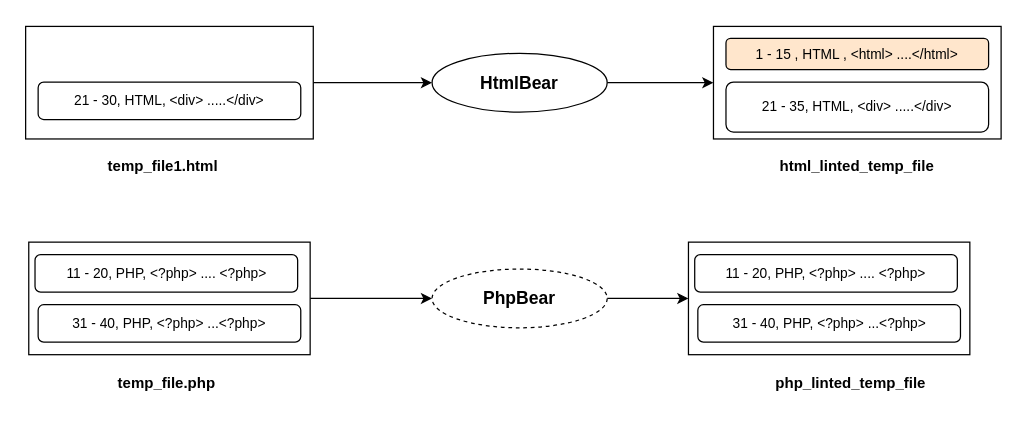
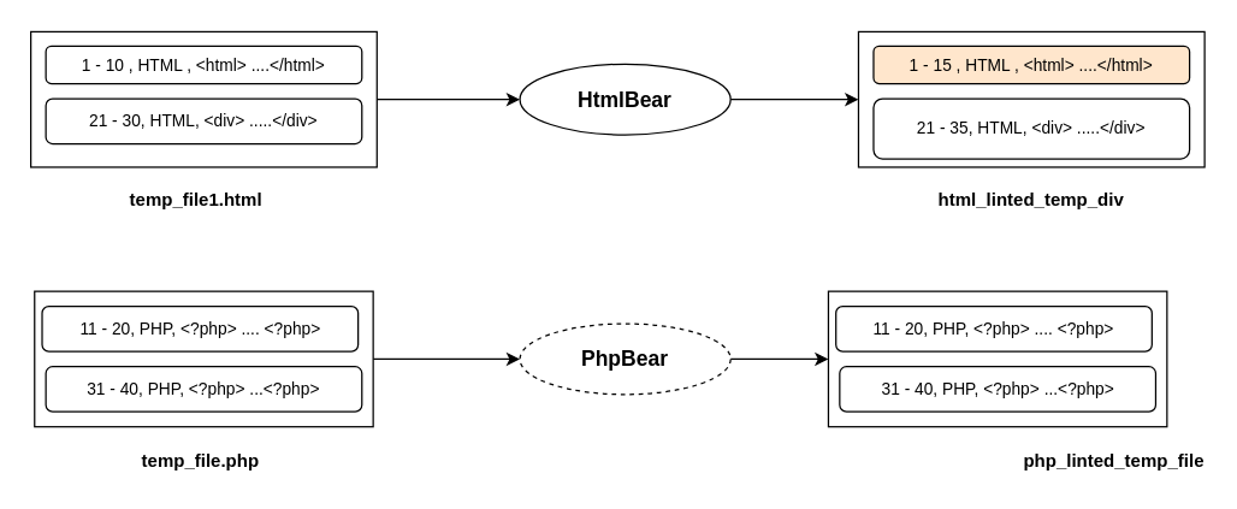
+ <mxCell id="4" value="1 - 10 , HTML , &amp;lt;html&amp;gt; ....&amp;lt;/html&amp;gt;" style="rounded=1;whiteSpace=wrap;html=1;fontSize=11;" parent="1" vertex="1"><mxGeometry x="30" y="30" width="210" height="25" as="geometry" /></mxCell>
- <mxCell id="19" value="&lt;b&gt;html_linted_temp_file&lt;/b&gt;" style="text;html=1;strokeColor=none;fillColor=none;align=center;verticalAlign=middle;whiteSpace=wrap;rounded=0;" parent="1" vertex="1"><mxGeometry x="600" y="123" width="170" height="20" as="geometry" /></mxCell>
+ <mxCell id="19" value="&lt;b&gt;html_linted_temp_div&lt;/b&gt;" style="text;html=1;strokeColor=none;fillColor=none;align=center;verticalAlign=middle;whiteSpace=wrap;rounded=0;" parent="1" vertex="1"><mxGeometry x="600" y="123" width="170" height="20" as="geometry" /></mxCell>
- <mxCell id="21" value="&lt;b&gt;php_linted_temp_file&lt;/b&gt;" style="text;html=1;strokeColor=none;fillColor=none;align=center;verticalAlign=middle;whiteSpace=wrap;rounded=0;" parent="1" vertex="1"><mxGeometry x="610" y="296" width="140" height="20" as="geometry" /></mxCell>
+ <mxCell id="21" value="&lt;b&gt;php_linted_temp_file&lt;/b&gt;" style="text;html=1;strokeColor=none;fillColor=none;align=center;verticalAlign=middle;whiteSpace=wrap;rounded=0;" parent="1" vertex="1"><mxGeometry x="670" y="296" width="140" height="20" as="geometry" /></mxCell>
